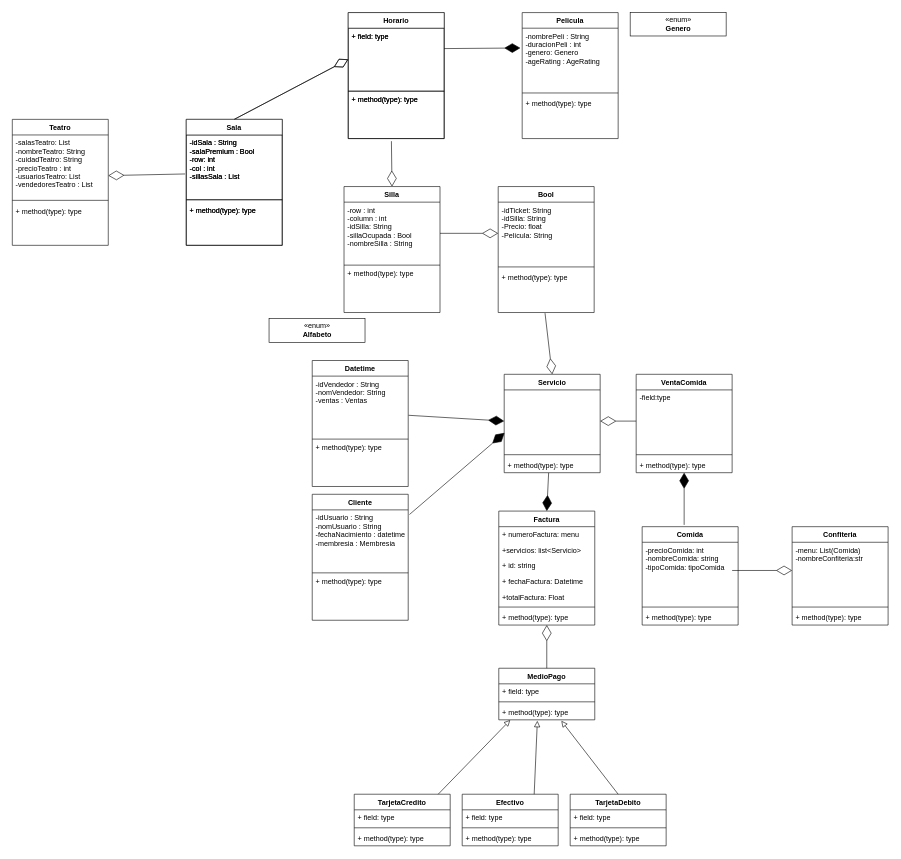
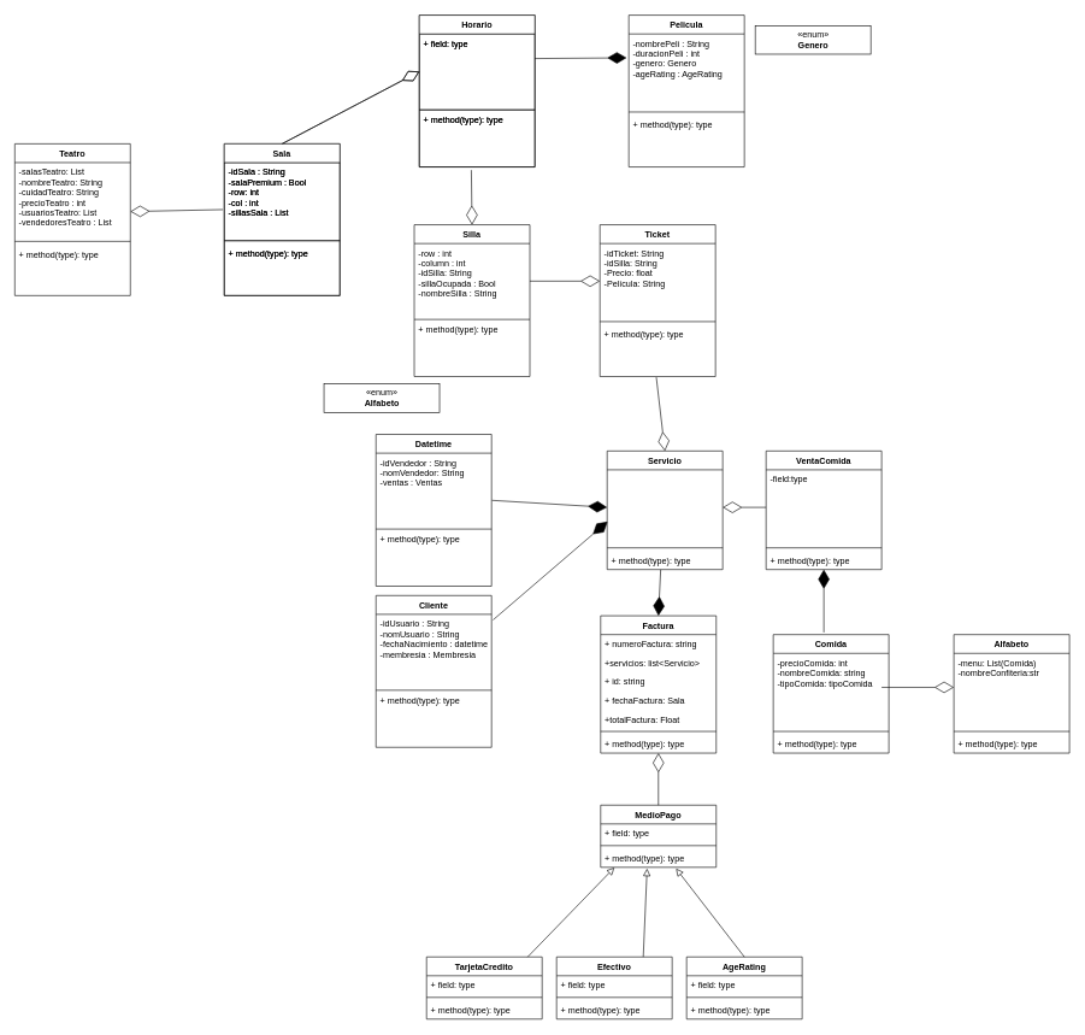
- <mxCell id="27" value="«enum»&lt;br&gt;&lt;b&gt;Genero&lt;/b&gt;" style="html=1;" parent="1" vertex="1"><mxGeometry x="1050" y="20" width="160" height="39" as="geometry" /></mxCell>
+ <mxCell id="27" value="«enum»&lt;br&gt;&lt;b&gt;Genero&lt;/b&gt;" style="html=1;" parent="1" vertex="1"><mxGeometry x="1045" y="35" width="160" height="39" as="geometry" /></mxCell>
- <mxCell id="23" value="Bool" style="swimlane;fontStyle=1;align=center;verticalAlign=top;childLayout=stackLayout;horizontal=1;startSize=26;horizontalStack=0;resizeParent=1;resizeParentMax=0;resizeLast=0;collapsible=1;marginBottom=0;" parent="1" vertex="1"><mxGeometry x="830" y="310" width="160" height="210" as="geometry" /></mxCell>
+ <mxCell id="23" value="Ticket" style="swimlane;fontStyle=1;align=center;verticalAlign=top;childLayout=stackLayout;horizontal=1;startSize=26;horizontalStack=0;resizeParent=1;resizeParentMax=0;resizeLast=0;collapsible=1;marginBottom=0;" parent="1" vertex="1"><mxGeometry x="830" y="310" width="160" height="210" as="geometry" /></mxCell>
- <mxCell id="71" value="+ numeroFactura: menu" style="text;strokeColor=none;fillColor=none;align=left;verticalAlign=top;spacingLeft=4;spacingRight=4;overflow=hidden;rotatable=0;points=[[0,0.5],[1,0.5]];portConstraint=eastwest;" parent="70" vertex="1"><mxGeometry y="26" width="160" height="26" as="geometry" /></mxCell>
+ <mxCell id="71" value="+ numeroFactura: string" style="text;strokeColor=none;fillColor=none;align=left;verticalAlign=top;spacingLeft=4;spacingRight=4;overflow=hidden;rotatable=0;points=[[0,0.5],[1,0.5]];portConstraint=eastwest;" parent="70" vertex="1"><mxGeometry y="26" width="160" height="26" as="geometry" /></mxCell>
- <mxCell id="50" value="Confiteria" style="swimlane;fontStyle=1;align=center;verticalAlign=top;childLayout=stackLayout;horizontal=1;startSize=26;horizontalStack=0;resizeParent=1;resizeParentMax=0;resizeLast=0;collapsible=1;marginBottom=0;" parent="1" vertex="1"><mxGeometry x="1320" y="877" width="160" height="164" as="geometry" /></mxCell>
+ <mxCell id="50" value="Alfabeto" style="swimlane;fontStyle=1;align=center;verticalAlign=top;childLayout=stackLayout;horizontal=1;startSize=26;horizontalStack=0;resizeParent=1;resizeParentMax=0;resizeLast=0;collapsible=1;marginBottom=0;" parent="1" vertex="1"><mxGeometry x="1320" y="877" width="160" height="164" as="geometry" /></mxCell>
- <mxCell id="74" value="+ fechaFactura: Datetime" style="text;strokeColor=none;fillColor=none;align=left;verticalAlign=top;spacingLeft=4;spacingRight=4;overflow=hidden;rotatable=0;points=[[0,0.5],[1,0.5]];portConstraint=eastwest;" parent="70" vertex="1"><mxGeometry y="104" width="160" height="26" as="geometry" /></mxCell>
+ <mxCell id="74" value="+ fechaFactura: Sala" style="text;strokeColor=none;fillColor=none;align=left;verticalAlign=top;spacingLeft=4;spacingRight=4;overflow=hidden;rotatable=0;points=[[0,0.5],[1,0.5]];portConstraint=eastwest;" parent="70" vertex="1"><mxGeometry y="104" width="160" height="26" as="geometry" /></mxCell>
- <mxCell id="89" value="TarjetaDebito" style="swimlane;fontStyle=1;align=center;verticalAlign=top;childLayout=stackLayout;horizontal=1;startSize=26;horizontalStack=0;resizeParent=1;resizeParentMax=0;resizeLast=0;collapsible=1;marginBottom=0;" parent="1" vertex="1"><mxGeometry x="950" y="1323" width="160" height="86" as="geometry" /></mxCell>
+ <mxCell id="89" value="AgeRating" style="swimlane;fontStyle=1;align=center;verticalAlign=top;childLayout=stackLayout;horizontal=1;startSize=26;horizontalStack=0;resizeParent=1;resizeParentMax=0;resizeLast=0;collapsible=1;marginBottom=0;" parent="1" vertex="1"><mxGeometry x="950" y="1323" width="160" height="86" as="geometry" /></mxCell>
